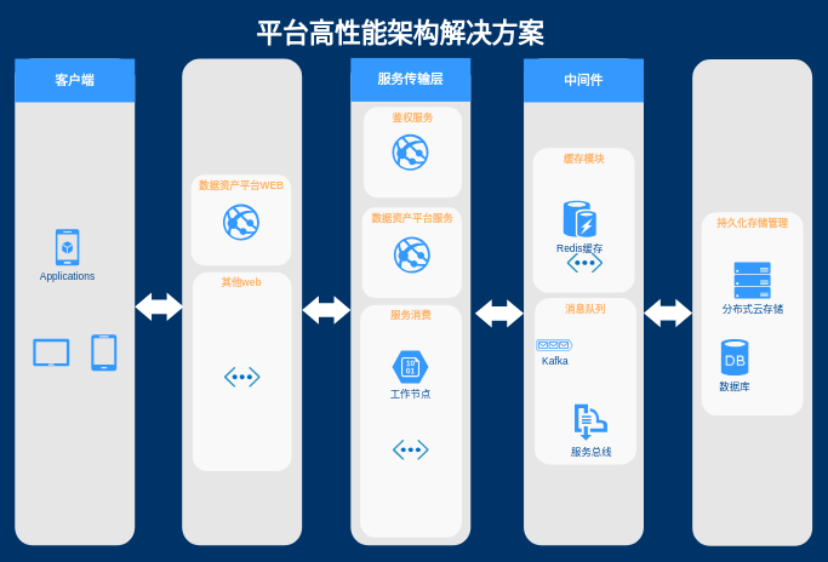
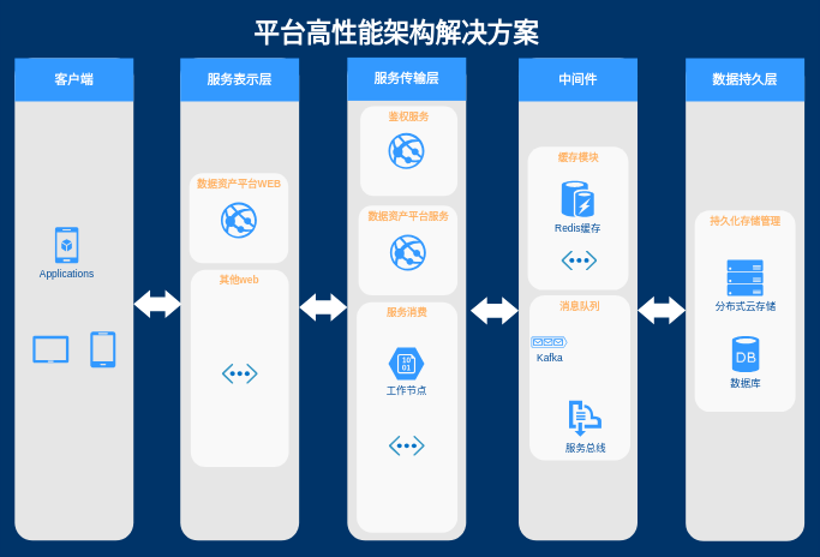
+ <mxCell id="8" value="服务表示层" style="whiteSpace=wrap;html=1;dashed=1;strokeColor=none;strokeWidth=2;fillColor=#3399FF;fontFamily=Helvetica;fontSize=18;fontColor=#FFFFFF;fontStyle=1" parent="1" vertex="1"><mxGeometry x="250" y="80" width="165" height="60" as="geometry" /></mxCell>
+ <mxCell id="10" value="数据持久层" style="whiteSpace=wrap;html=1;dashed=1;strokeColor=none;strokeWidth=2;fillColor=#3399FF;fontFamily=Helvetica;fontSize=18;fontColor=#FFFFFF;fontStyle=1" parent="1" vertex="1"><mxGeometry x="952" y="80" width="165" height="60" as="geometry" /></mxCell>
- <mxCell id="39" value="Redis缓存" style="verticalLabelPosition=bottom;html=1;verticalAlign=top;strokeColor=none;fillColor=#3399FF;shape=mxgraph.azure.azure_cache;dashed=1;fontFamily=Helvetica;fontSize=14;fontColor=#004C99" vertex="1" parent="1"><mxGeometry x="774.5" y="275.5" width="45" height="50" as="geometry" /></mxCell>
+ <mxCell id="39" value="Redis缓存" style="verticalLabelPosition=bottom;html=1;verticalAlign=top;strokeColor=none;fillColor=#3399FF;shape=mxgraph.azure.azure_cache;dashed=1;fontFamily=Helvetica;fontSize=14;fontColor=#004C99" vertex="1" parent="1"><mxGeometry x="779.5" y="250.5" width="45" height="50" as="geometry" /></mxCell>
- <mxCell id="22" value="数据库" style="verticalLabelPosition=bottom;html=1;verticalAlign=top;strokeColor=none;fillColor=#3399FF;shape=mxgraph.azure.database;dashed=1;fontFamily=Helvetica;fontSize=14;fontColor=#004C99" parent="1" vertex="1"><mxGeometry x="991.5" y="466.25" width="37.5" height="50" as="geometry" /></mxCell>
+ <mxCell id="22" value="数据库" style="verticalLabelPosition=bottom;html=1;verticalAlign=top;strokeColor=none;fillColor=#3399FF;shape=mxgraph.azure.database;dashed=1;fontFamily=Helvetica;fontSize=14;fontColor=#004C99" parent="1" vertex="1"><mxGeometry x="1016.5" y="466.25" width="37.5" height="50" as="geometry" /></mxCell>
